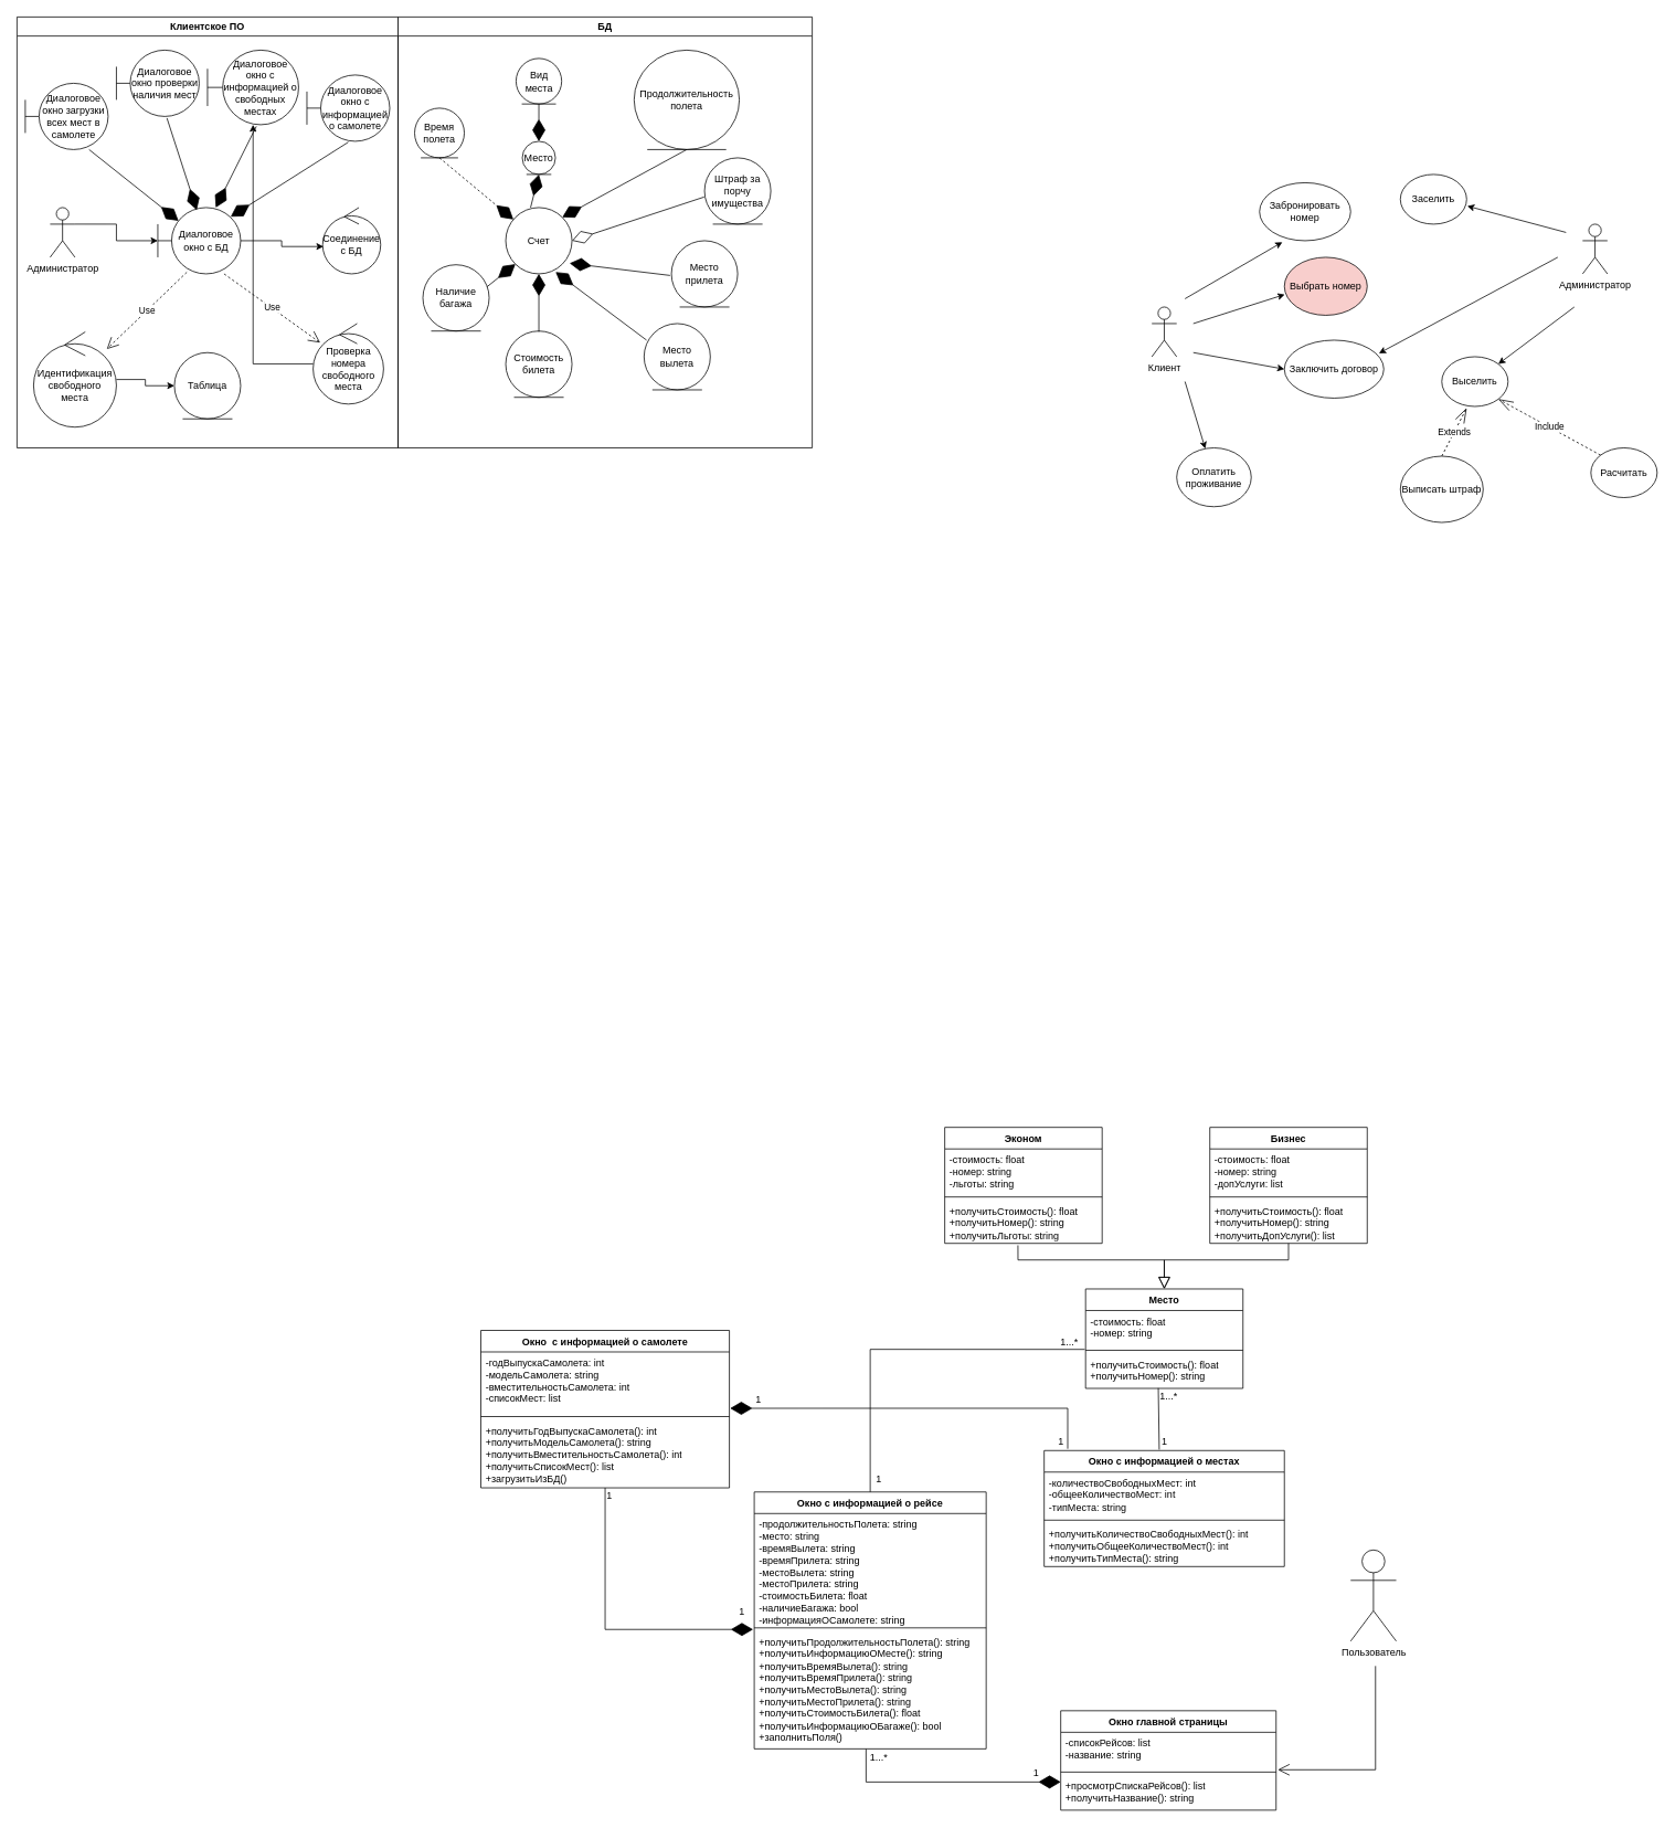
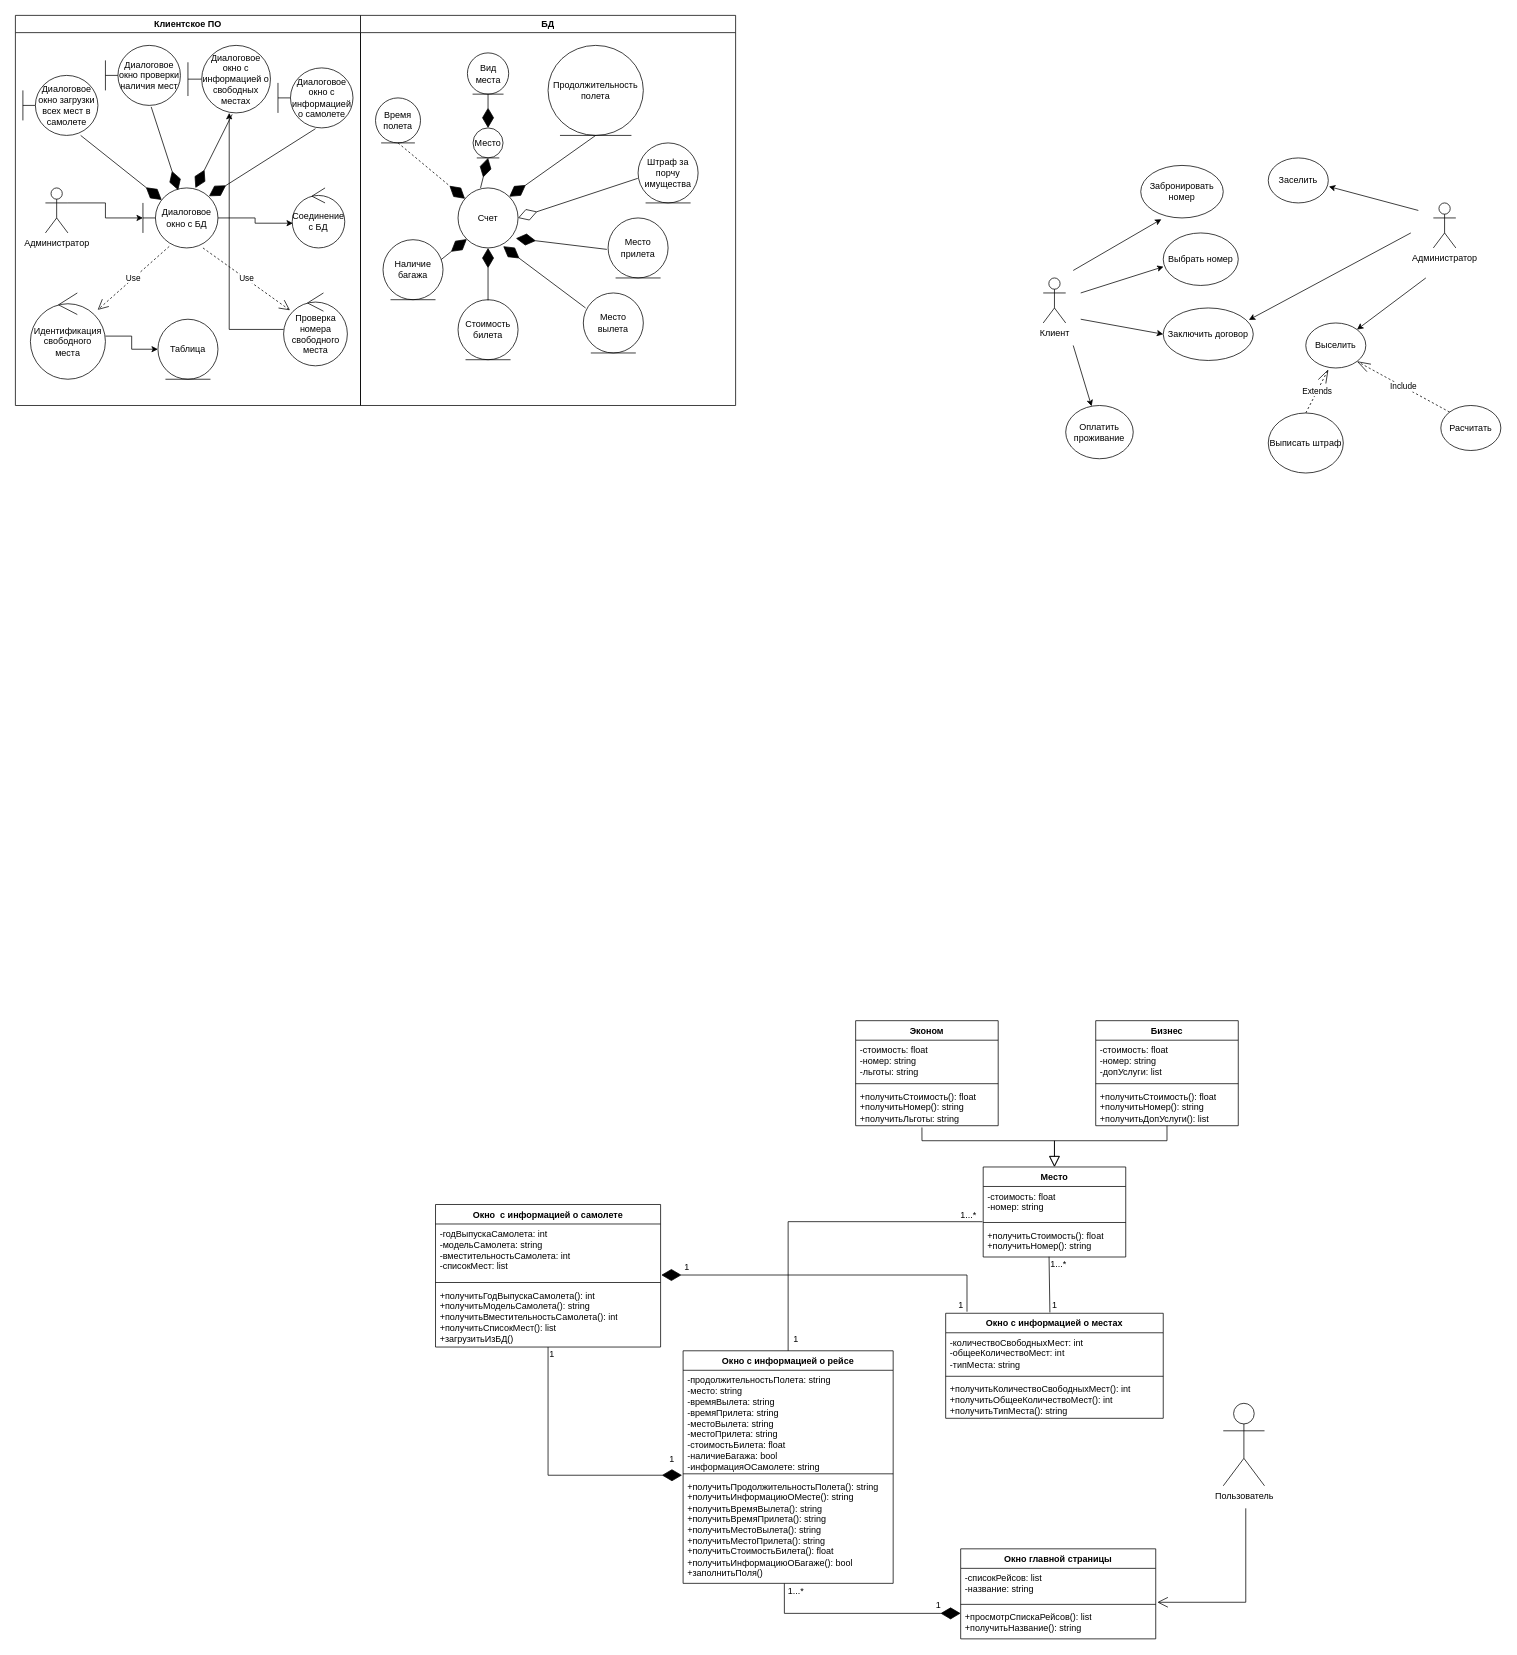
- <mxCell id="29" value="Продолжительность полета" style="ellipse;shape=umlEntity;whiteSpace=wrap;html=1;" parent="23" vertex="1"><mxGeometry x="285" y="40" width="127" height="120" as="geometry" /></mxCell>
+ <mxCell id="29" value="Продолжительность полета" style="ellipse;shape=umlEntity;whiteSpace=wrap;html=1;" parent="23" vertex="1"><mxGeometry x="250" y="40" width="127" height="120" as="geometry" /></mxCell>
- <mxCell id="55" value="Выбрать номер" style="ellipse;whiteSpace=wrap;html=1;fillColor=#f8cecc;" parent="1" vertex="1"><mxGeometry x="1550" y="310" width="100" height="70" as="geometry" /></mxCell>
+ <mxCell id="55" value="Выбрать номер" style="ellipse;whiteSpace=wrap;html=1;" parent="1" vertex="1"><mxGeometry x="1550" y="310" width="100" height="70" as="geometry" /></mxCell>
- <mxCell id="17" value="Идентификация свободного места" style="ellipse;shape=umlControl;whiteSpace=wrap;html=1;" parent="2" vertex="1"><mxGeometry x="20" y="380" width="100" height="115" as="geometry" /></mxCell>
+ <mxCell id="17" value="Идентификация свободного места" style="ellipse;shape=umlControl;whiteSpace=wrap;html=1;" parent="2" vertex="1"><mxGeometry x="20" y="370" width="100" height="115" as="geometry" /></mxCell>
